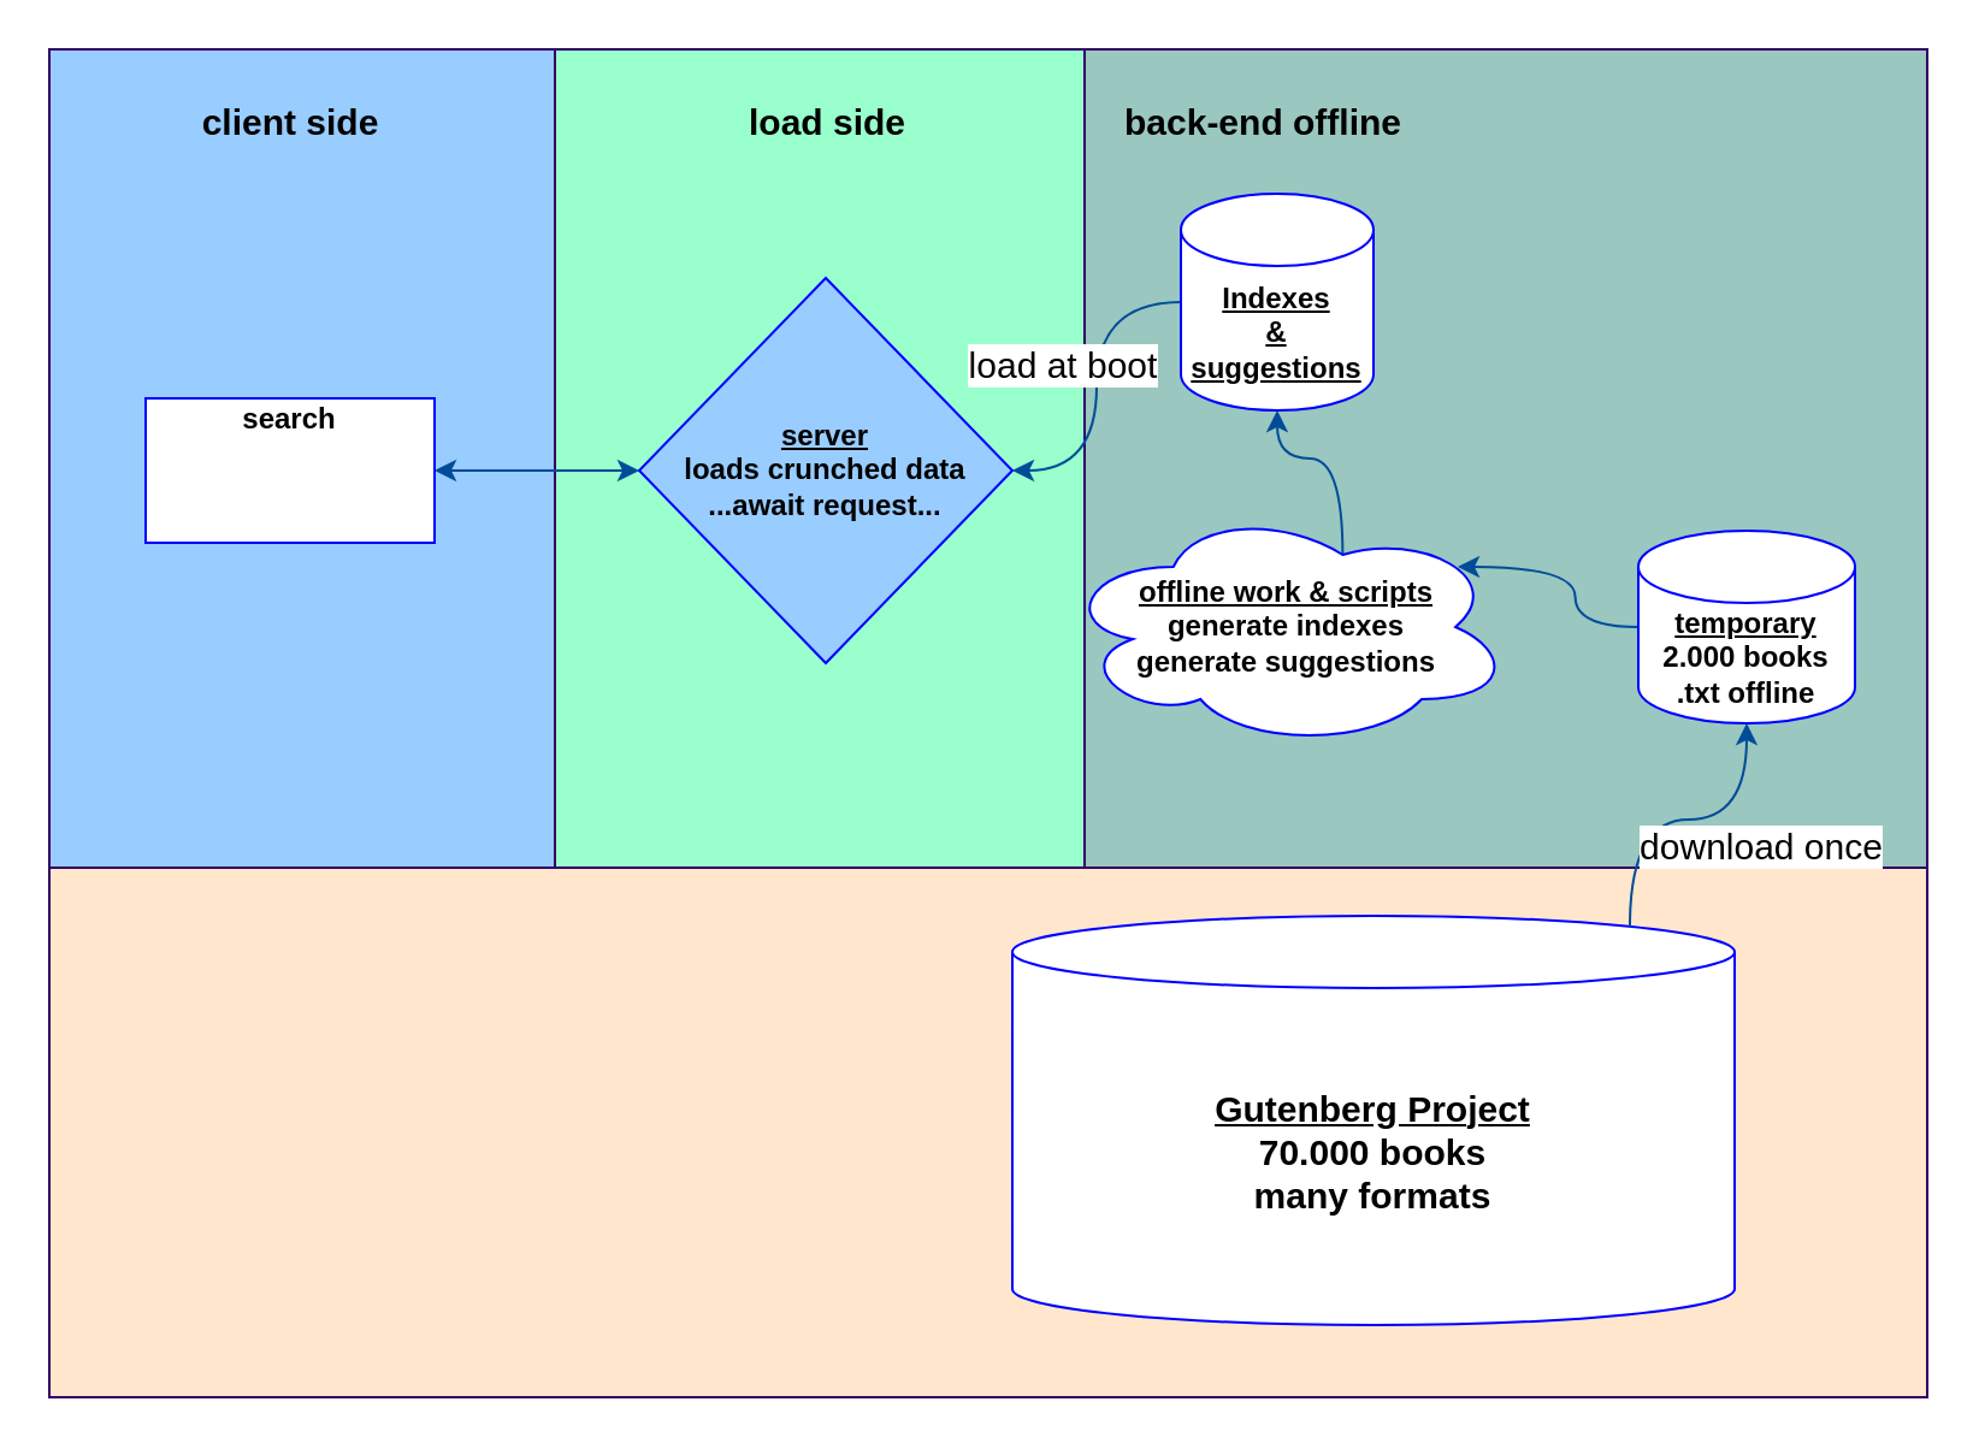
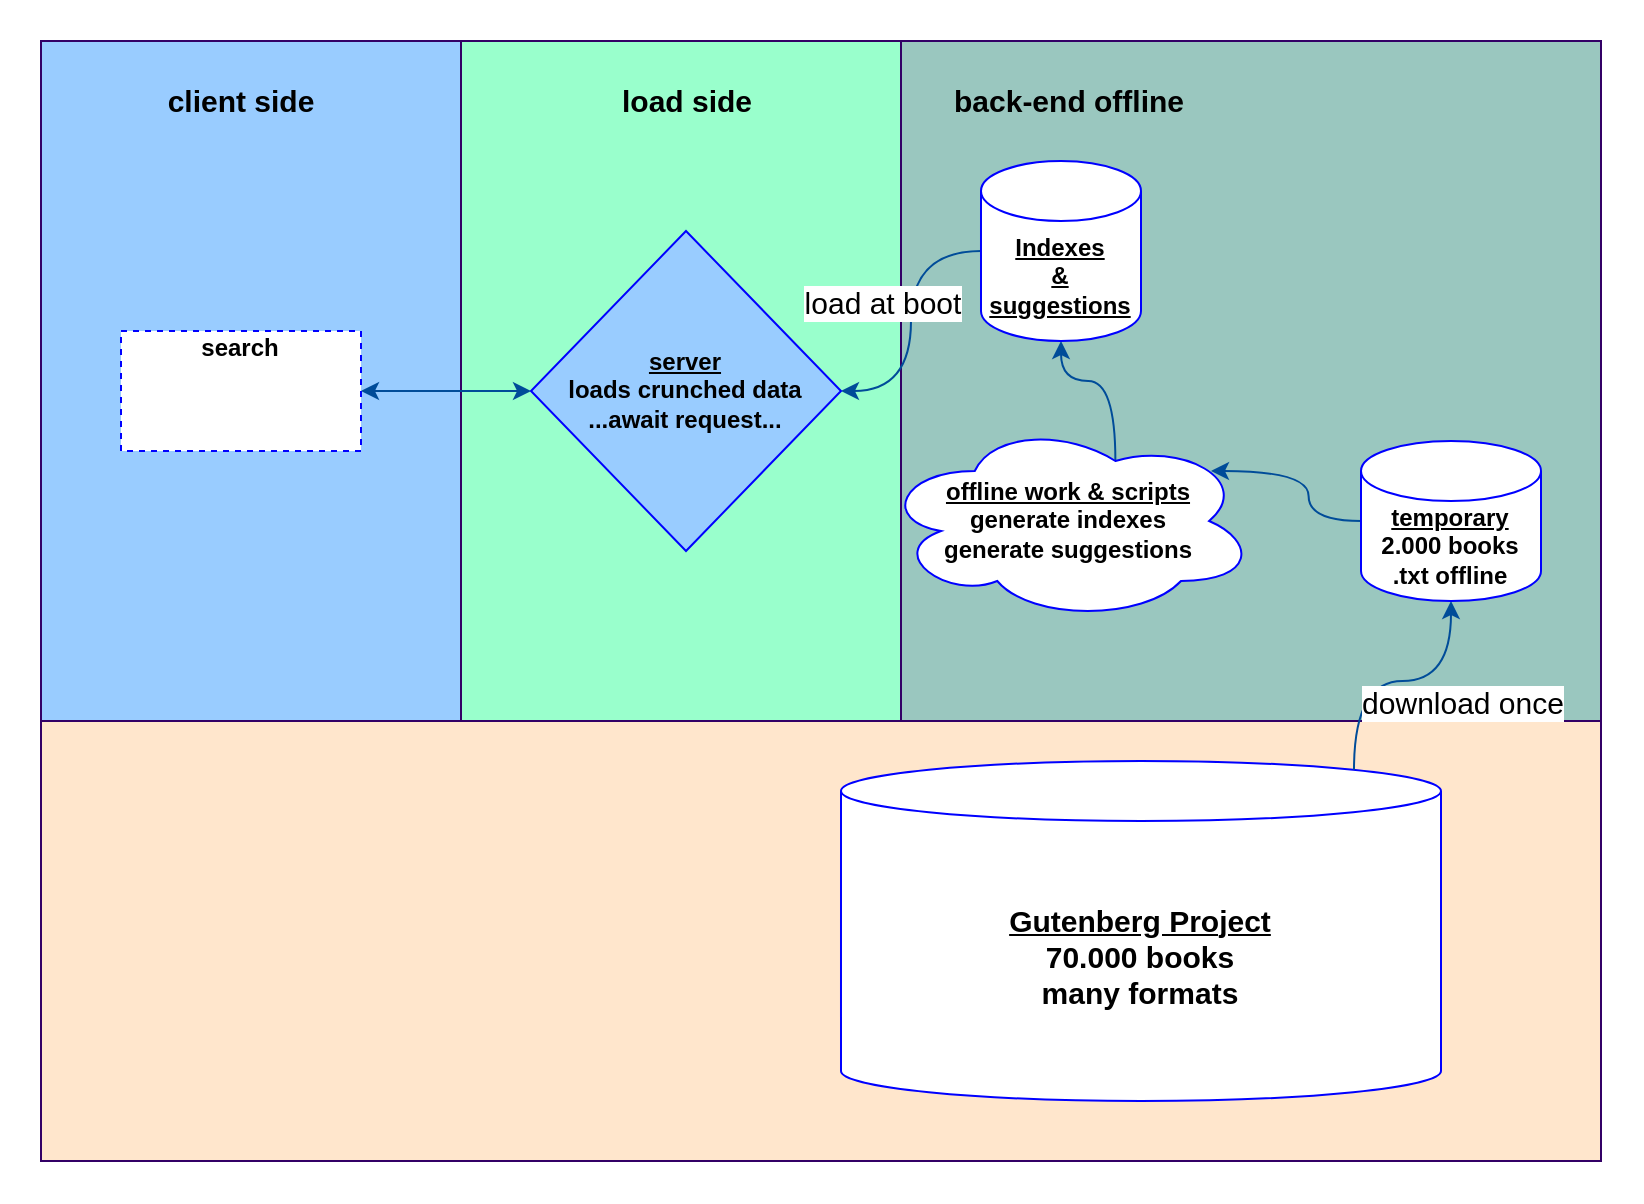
- <mxCell id="21" value="&lt;b&gt;back-end offline&lt;/b&gt;" style="text;html=1;align=center;verticalAlign=middle;resizable=0;points=[];autosize=1;strokeColor=none;fillColor=none;fontSize=15;fontColor=#000000;" vertex="1" parent="1"><mxGeometry x="458.75" y="40" width="130" height="20" as="geometry" /></mxCell>
+ <mxCell id="21" value="&lt;b&gt;back-end offline&lt;/b&gt;" style="text;html=1;align=center;verticalAlign=middle;resizable=0;points=[];autosize=1;strokeColor=none;fillColor=none;fontSize=15;fontColor=#000000;" vertex="1" parent="1"><mxGeometry x="468.75" y="40" width="130" height="20" as="geometry" /></mxCell>
- <mxCell id="7" value="&lt;b&gt;search&lt;br&gt;&lt;br&gt;&lt;br&gt;&lt;br&gt;&lt;/b&gt;" style="rounded=0;whiteSpace=wrap;html=1;fontColor=#000000;strokeColor=#0000FF;" vertex="1" parent="1"><mxGeometry x="60" y="165" width="120" height="60" as="geometry" /></mxCell>
+ <mxCell id="7" value="&lt;b&gt;search&lt;br&gt;&lt;br&gt;&lt;br&gt;&lt;br&gt;&lt;/b&gt;" style="rounded=0;whiteSpace=wrap;html=1;fontColor=#000000;strokeColor=#0000FF;dashed=1;" vertex="1" parent="1"><mxGeometry x="60" y="165" width="120" height="60" as="geometry" /></mxCell>
